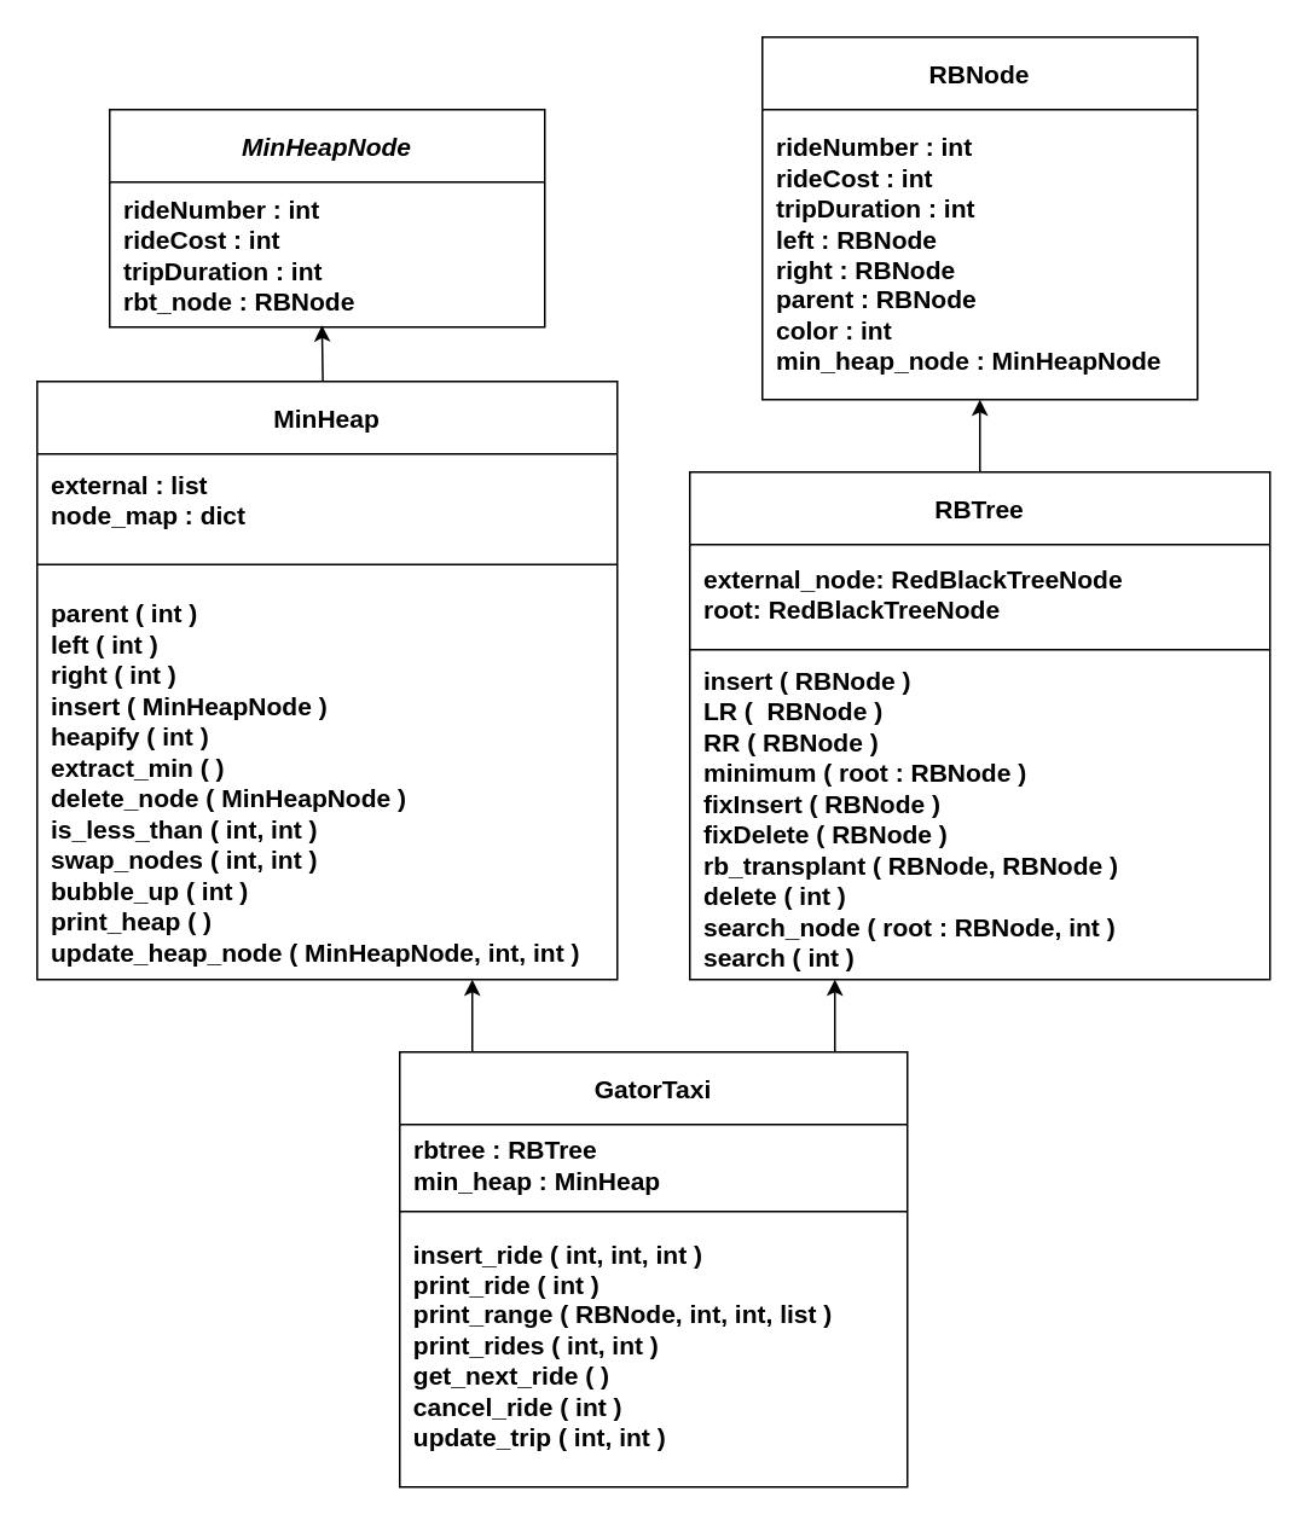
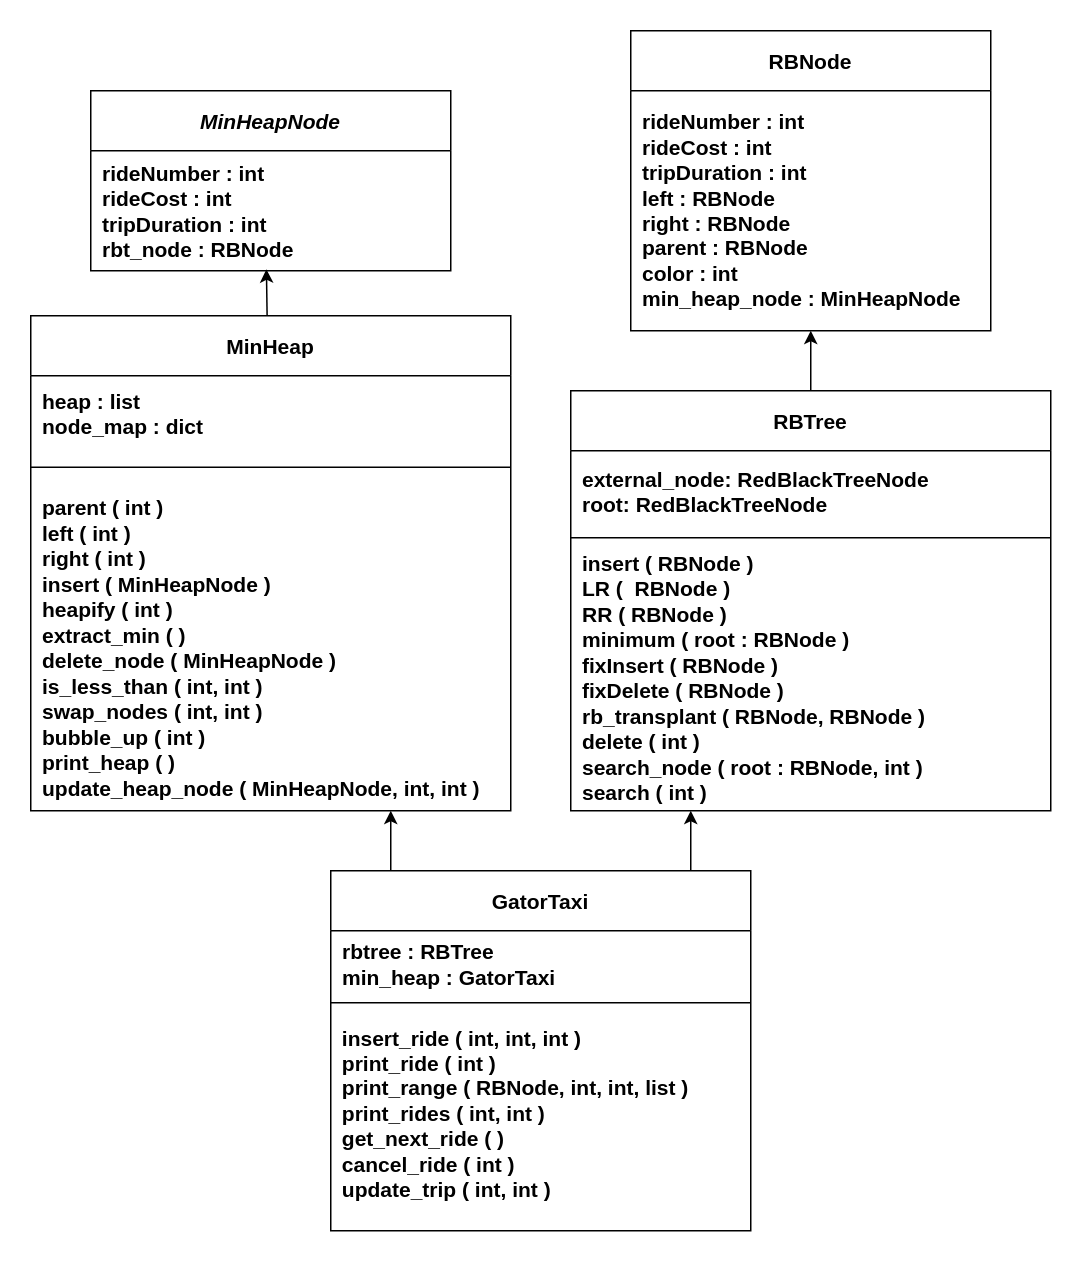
- <mxCell id="5" value="external : list&#10;node_map : dict" style="text;align=left;verticalAlign=middle;spacingLeft=4;spacingRight=4;overflow=hidden;rotatable=0;points=[[0,0.5],[1,0.5]];portConstraint=eastwest;spacing=4;fontSize=14;labelBorderColor=none;fontStyle=1;labelBackgroundColor=none;" parent="4" vertex="1"><mxGeometry y="40" width="320" height="50" as="geometry" /></mxCell>
+ <mxCell id="5" value="heap : list&#10;node_map : dict" style="text;align=left;verticalAlign=middle;spacingLeft=4;spacingRight=4;overflow=hidden;rotatable=0;points=[[0,0.5],[1,0.5]];portConstraint=eastwest;spacing=4;fontSize=14;labelBorderColor=none;fontStyle=1;labelBackgroundColor=none;" parent="4" vertex="1"><mxGeometry y="40" width="320" height="50" as="geometry" /></mxCell>
- <mxCell id="15" value="rbtree : RBTree&#10;min_heap : MinHeap" style="text;align=left;verticalAlign=middle;spacingLeft=4;spacingRight=4;overflow=hidden;rotatable=0;points=[[0,0.5],[1,0.5]];portConstraint=eastwest;spacing=4;fontSize=14;labelBorderColor=none;fontStyle=1;labelBackgroundColor=none;" parent="14" vertex="1"><mxGeometry y="40" width="280" height="44" as="geometry" /></mxCell>
+ <mxCell id="15" value="rbtree : RBTree&#10;min_heap : GatorTaxi" style="text;align=left;verticalAlign=middle;spacingLeft=4;spacingRight=4;overflow=hidden;rotatable=0;points=[[0,0.5],[1,0.5]];portConstraint=eastwest;spacing=4;fontSize=14;labelBorderColor=none;fontStyle=1;labelBackgroundColor=none;" parent="14" vertex="1"><mxGeometry y="40" width="280" height="44" as="geometry" /></mxCell>
